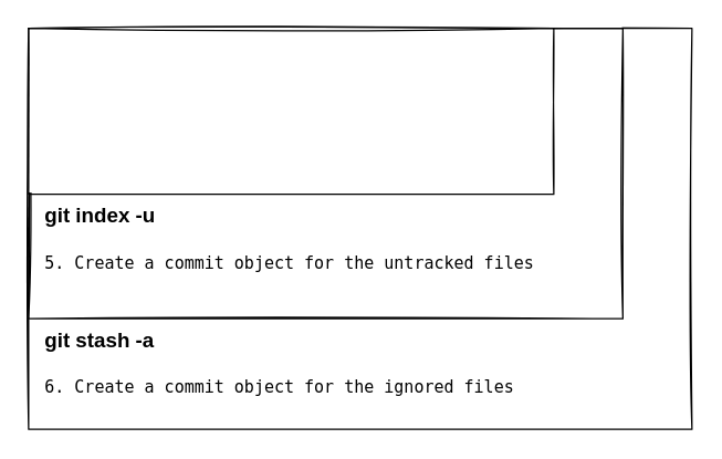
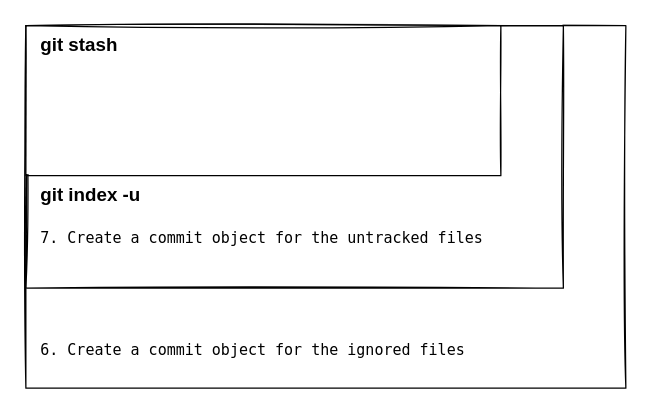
+ <mxCell id="5" value="git stash" style="text;html=1;strokeColor=none;fillColor=none;align=left;verticalAlign=middle;whiteSpace=wrap;rounded=0;sketch=1;fontSize=15;fontStyle=1" vertex="1" parent="1"><mxGeometry x="30" y="20" width="100" height="30" as="geometry" /></mxCell>
- <mxCell id="7" value="&lt;pre style=&quot;font-family: &amp;#34;jetbrains mono&amp;#34; , monospace&quot;&gt;&lt;pre style=&quot;font-family: &amp;#34;jetbrains mono&amp;#34; , monospace&quot;&gt;5. Create a commit object for the untracked files&lt;/pre&gt;&lt;/pre&gt;" style="text;html=1;strokeColor=none;fillColor=none;align=left;verticalAlign=middle;whiteSpace=wrap;rounded=0;sketch=1;" vertex="1" parent="1"><mxGeometry x="30" y="170" width="360" height="40" as="geometry" /></mxCell>
+ <mxCell id="7" value="&lt;pre style=&quot;font-family: &amp;#34;jetbrains mono&amp;#34; , monospace&quot;&gt;&lt;pre style=&quot;font-family: &amp;#34;jetbrains mono&amp;#34; , monospace&quot;&gt;7. Create a commit object for the untracked files&lt;/pre&gt;&lt;/pre&gt;" style="text;html=1;strokeColor=none;fillColor=none;align=left;verticalAlign=middle;whiteSpace=wrap;rounded=0;sketch=1;" vertex="1" parent="1"><mxGeometry x="30" y="170" width="360" height="40" as="geometry" /></mxCell>
- <mxCell id="8" value="git stash -a" style="text;html=1;strokeColor=none;fillColor=none;align=left;verticalAlign=middle;whiteSpace=wrap;rounded=0;sketch=1;fontSize=15;fontStyle=1" vertex="1" parent="1"><mxGeometry x="30" y="230" width="90" height="30" as="geometry" /></mxCell>
